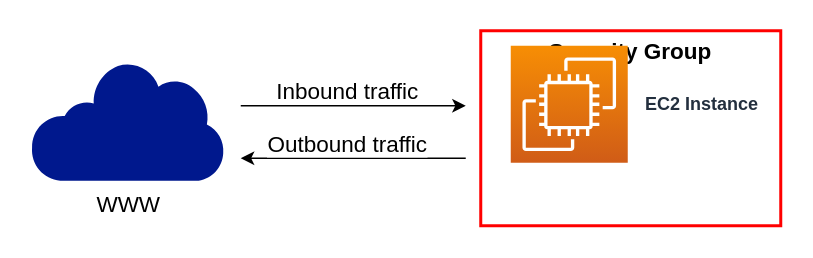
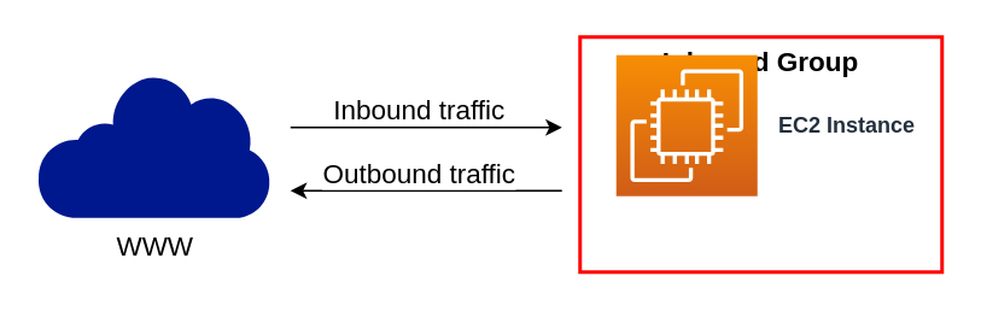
- <mxCell id="2" value="Security Group" style="fontStyle=1;verticalAlign=top;align=center;spacingTop=-2;fillColor=none;rounded=0;whiteSpace=wrap;html=1;strokeColor=#FF0000;strokeWidth=2;container=1;collapsible=0;expand=0;recursiveResize=0;fontSize=15;" vertex="1" parent="1"><mxGeometry x="320" y="20" width="200" height="130" as="geometry" /></mxCell>
+ <mxCell id="2" value="Inbound Group" style="fontStyle=1;verticalAlign=top;align=center;spacingTop=-2;fillColor=none;rounded=0;whiteSpace=wrap;html=1;strokeColor=#FF0000;strokeWidth=2;container=1;collapsible=0;expand=0;recursiveResize=0;fontSize=15;" vertex="1" parent="1"><mxGeometry x="320" y="20" width="200" height="130" as="geometry" /></mxCell>
